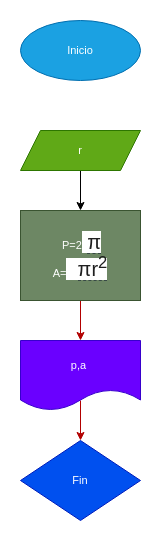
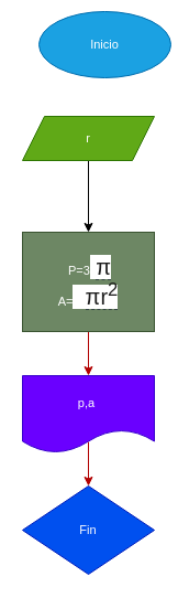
- <mxCell id="2" value="Inicio" style="ellipse;whiteSpace=wrap;html=1;fontSize=11;fillColor=#1ba1e2;fontColor=#ffffff;strokeColor=#006EAF;" vertex="1" parent="1"><mxGeometry x="20" y="20" width="120" height="60" as="geometry" /></mxCell>
+ <mxCell id="2" value="Inicio" style="ellipse;whiteSpace=wrap;html=1;fontSize=11;fillColor=#1ba1e2;fontColor=#ffffff;strokeColor=#006EAF;" vertex="1" parent="1"><mxGeometry x="35" y="10" width="120" height="60" as="geometry" /></mxCell>
- <mxCell id="4" value="r" style="shape=parallelogram;perimeter=parallelogramPerimeter;whiteSpace=wrap;html=1;fixedSize=1;fontSize=11;fillColor=#60a917;fontColor=#ffffff;strokeColor=#2D7600;" vertex="1" parent="1"><mxGeometry x="20" y="130" width="120" height="40" as="geometry" /></mxCell>
+ <mxCell id="4" value="r" style="shape=parallelogram;perimeter=parallelogramPerimeter;whiteSpace=wrap;html=1;fixedSize=1;fontSize=11;fillColor=#60a917;fontColor=#ffffff;strokeColor=#2D7600;" vertex="1" parent="1"><mxGeometry x="20" y="105" width="120" height="40" as="geometry" /></mxCell>
- <mxCell id="6" value="&amp;nbsp;P=2&lt;span style=&quot;color: rgb(31, 31, 31); font-family: &amp;quot;Google Sans&amp;quot;, Arial, sans-serif; font-size: 20px; text-align: left; background-color: rgb(255, 255, 255);&quot;&gt;&amp;nbsp;&lt;/span&gt;&lt;span style=&quot;outline: 0px; color: rgb(31, 31, 31); font-family: &amp;quot;Google Sans&amp;quot;, Arial, sans-serif; font-size: 20px; text-align: left; background-color: rgb(255, 255, 255);&quot; tabindex=&quot;0&quot; role=&quot;tooltip&quot;&gt;&lt;span style=&quot;cursor: pointer; outline: 0px;&quot; data-ved=&quot;2ahUKEwiu7aLSsY6LAxV8q4kEHc8NOMoQmpgGegQISxAD&quot; tabindex=&quot;0&quot; role=&quot;button&quot; data-width=&quot;250&quot; data-theme=&quot;0&quot; data-send-open-event=&quot;true&quot; data-hover-open-delay=&quot;500&quot; data-hover-hide-delay=&quot;1000&quot; data-extra-container-classes=&quot;ZLo7Eb&quot; data-enable-toggle-animation=&quot;true&quot; class=&quot;c5aZPb&quot;&gt;&lt;span style=&quot;border-bottom: 1px dashed rgba(4, 12, 40, 0.5); cursor: pointer;&quot; data-segment-text=&quot;περιφέρεια&quot; data-bubble-link=&quot;&quot; class=&quot;JPfdse&quot;&gt;π&lt;br&gt;&lt;/span&gt;&lt;/span&gt;&lt;/span&gt;A=&lt;span style=&quot;color: rgb(31, 31, 31); font-family: &amp;quot;Google Sans&amp;quot;, Arial, sans-serif; font-size: 20px; text-align: left; background-color: rgb(255, 255, 255);&quot;&gt;&amp;nbsp;&lt;/span&gt;&lt;span style=&quot;color: rgb(31, 31, 31); font-family: &amp;quot;Google Sans&amp;quot;, Arial, sans-serif; font-size: 20px; text-align: left; background-color: rgb(255, 255, 255);&quot;&gt;&amp;nbsp;&lt;/span&gt;&lt;span style=&quot;outline: 0px; color: rgb(31, 31, 31); font-family: &amp;quot;Google Sans&amp;quot;, Arial, sans-serif; font-size: 20px; text-align: left; background-color: rgb(255, 255, 255);&quot; tabindex=&quot;0&quot; role=&quot;tooltip&quot;&gt;&lt;span style=&quot;cursor: pointer; outline: 0px;&quot; data-ved=&quot;2ahUKEwiu7aLSsY6LAxV8q4kEHc8NOMoQmpgGegQISxAD&quot; tabindex=&quot;0&quot; role=&quot;button&quot; data-width=&quot;250&quot; data-theme=&quot;0&quot; data-send-open-event=&quot;true&quot; data-hover-open-delay=&quot;500&quot; data-hover-hide-delay=&quot;1000&quot; data-extra-container-classes=&quot;ZLo7Eb&quot; data-enable-toggle-animation=&quot;true&quot; class=&quot;c5aZPb&quot;&gt;&lt;span style=&quot;border-bottom: 1px dashed rgba(4, 12, 40, 0.5); cursor: pointer;&quot; data-segment-text=&quot;περιφέρεια&quot; data-bubble-link=&quot;&quot; class=&quot;JPfdse&quot;&gt;πr&lt;sup&gt;2&lt;/sup&gt;&lt;/span&gt;&lt;/span&gt;&lt;/span&gt;" style="rounded=0;whiteSpace=wrap;html=1;fontSize=11;fillColor=#6d8764;fontColor=#ffffff;strokeColor=#3A5431;" vertex="1" parent="1"><mxGeometry x="20" y="210" width="120" height="90" as="geometry" /></mxCell>
+ <mxCell id="6" value="&amp;nbsp;P=3&lt;span style=&quot;color: rgb(31, 31, 31); font-family: &amp;quot;Google Sans&amp;quot;, Arial, sans-serif; font-size: 20px; text-align: left; background-color: rgb(255, 255, 255);&quot;&gt;&amp;nbsp;&lt;/span&gt;&lt;span style=&quot;outline: 0px; color: rgb(31, 31, 31); font-family: &amp;quot;Google Sans&amp;quot;, Arial, sans-serif; font-size: 20px; text-align: left; background-color: rgb(255, 255, 255);&quot; tabindex=&quot;0&quot; role=&quot;tooltip&quot;&gt;&lt;span style=&quot;cursor: pointer; outline: 0px;&quot; data-ved=&quot;2ahUKEwiu7aLSsY6LAxV8q4kEHc8NOMoQmpgGegQISxAD&quot; tabindex=&quot;0&quot; role=&quot;button&quot; data-width=&quot;250&quot; data-theme=&quot;0&quot; data-send-open-event=&quot;true&quot; data-hover-open-delay=&quot;500&quot; data-hover-hide-delay=&quot;1000&quot; data-extra-container-classes=&quot;ZLo7Eb&quot; data-enable-toggle-animation=&quot;true&quot; class=&quot;c5aZPb&quot;&gt;&lt;span style=&quot;border-bottom: 1px dashed rgba(4, 12, 40, 0.5); cursor: pointer;&quot; data-segment-text=&quot;περιφέρεια&quot; data-bubble-link=&quot;&quot; class=&quot;JPfdse&quot;&gt;π&lt;br&gt;&lt;/span&gt;&lt;/span&gt;&lt;/span&gt;A=&lt;span style=&quot;color: rgb(31, 31, 31); font-family: &amp;quot;Google Sans&amp;quot;, Arial, sans-serif; font-size: 20px; text-align: left; background-color: rgb(255, 255, 255);&quot;&gt;&amp;nbsp;&lt;/span&gt;&lt;span style=&quot;color: rgb(31, 31, 31); font-family: &amp;quot;Google Sans&amp;quot;, Arial, sans-serif; font-size: 20px; text-align: left; background-color: rgb(255, 255, 255);&quot;&gt;&amp;nbsp;&lt;/span&gt;&lt;span style=&quot;outline: 0px; color: rgb(31, 31, 31); font-family: &amp;quot;Google Sans&amp;quot;, Arial, sans-serif; font-size: 20px; text-align: left; background-color: rgb(255, 255, 255);&quot; tabindex=&quot;0&quot; role=&quot;tooltip&quot;&gt;&lt;span style=&quot;cursor: pointer; outline: 0px;&quot; data-ved=&quot;2ahUKEwiu7aLSsY6LAxV8q4kEHc8NOMoQmpgGegQISxAD&quot; tabindex=&quot;0&quot; role=&quot;button&quot; data-width=&quot;250&quot; data-theme=&quot;0&quot; data-send-open-event=&quot;true&quot; data-hover-open-delay=&quot;500&quot; data-hover-hide-delay=&quot;1000&quot; data-extra-container-classes=&quot;ZLo7Eb&quot; data-enable-toggle-animation=&quot;true&quot; class=&quot;c5aZPb&quot;&gt;&lt;span style=&quot;border-bottom: 1px dashed rgba(4, 12, 40, 0.5); cursor: pointer;&quot; data-segment-text=&quot;περιφέρεια&quot; data-bubble-link=&quot;&quot; class=&quot;JPfdse&quot;&gt;πr&lt;sup&gt;2&lt;/sup&gt;&lt;/span&gt;&lt;/span&gt;&lt;/span&gt;" style="rounded=0;whiteSpace=wrap;html=1;fontSize=11;fillColor=#6d8764;fontColor=#ffffff;strokeColor=#3A5431;" vertex="1" parent="1"><mxGeometry x="20" y="210" width="120" height="90" as="geometry" /></mxCell>
